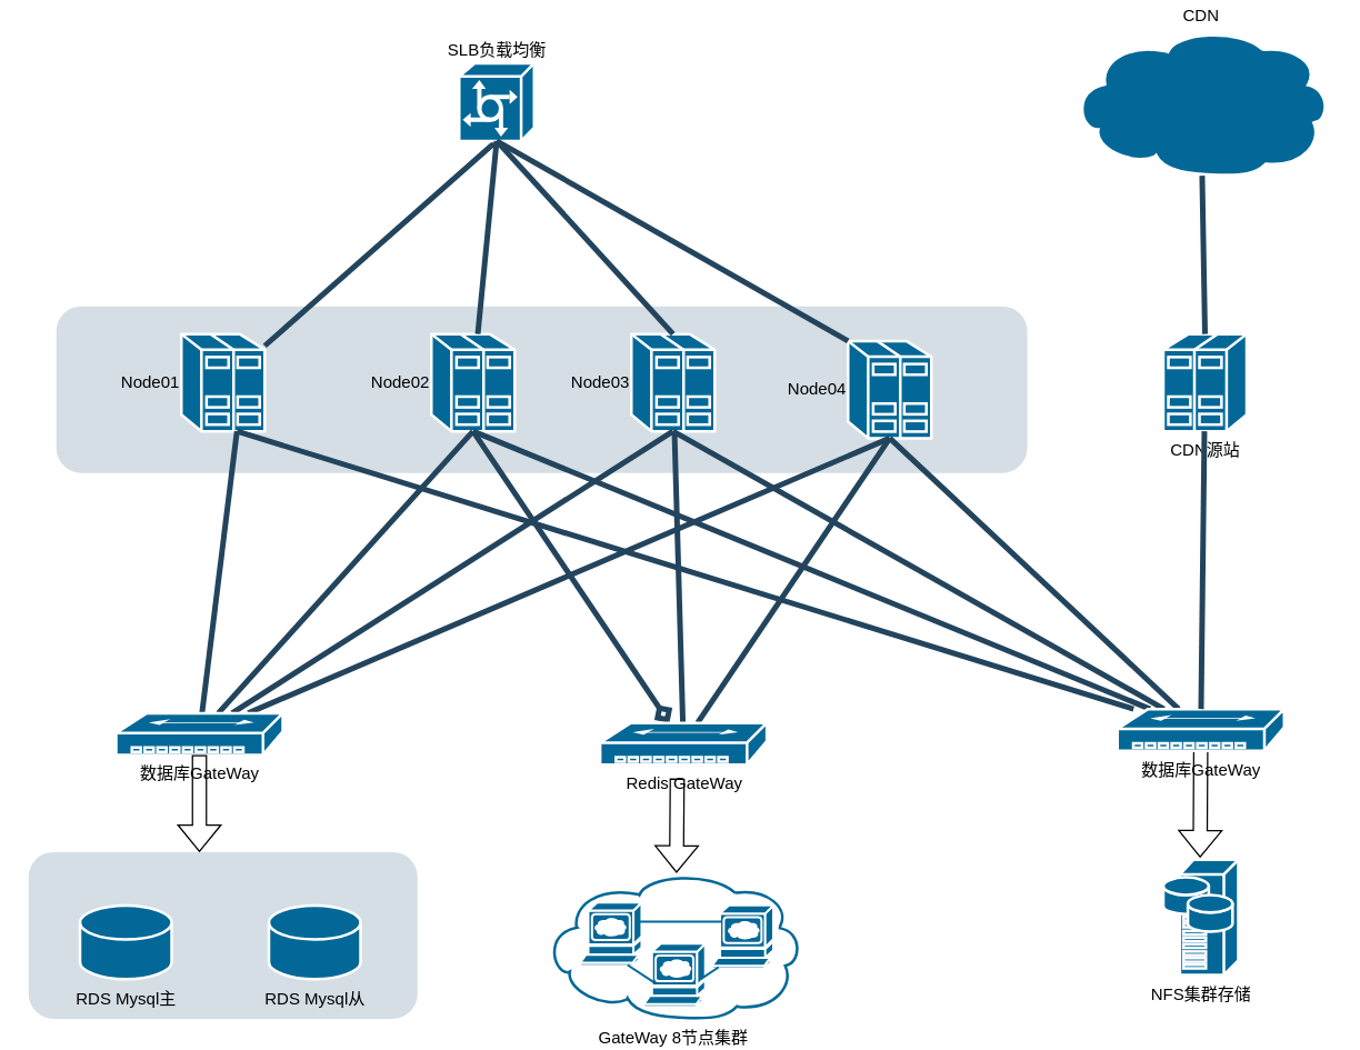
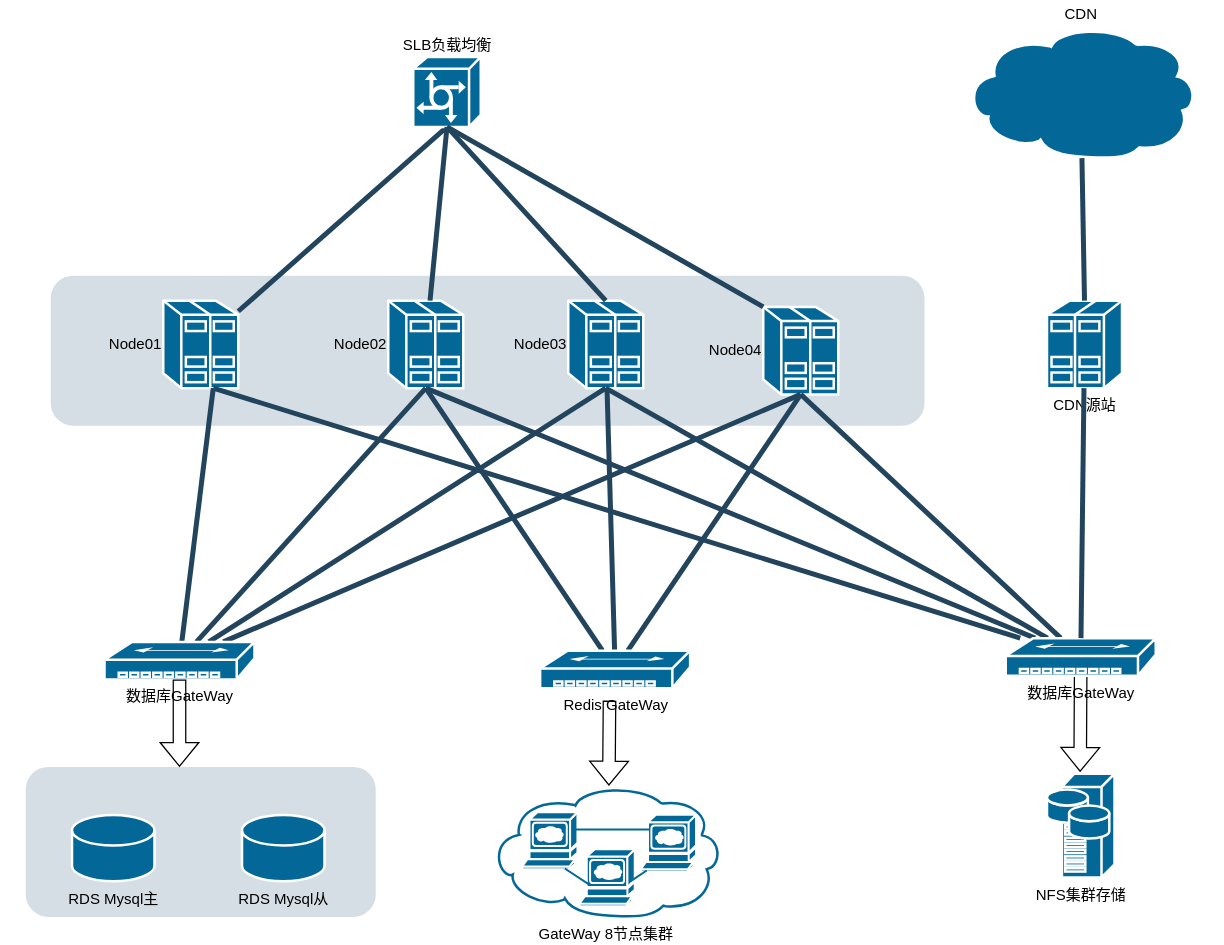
- <mxCell id="17" style="edgeStyle=none;rounded=1;html=1;strokeColor=#23445D;endArrow=diamond;endFill=0;strokeWidth=4;exitX=0.5;exitY=1;exitDx=0;exitDy=0;exitPerimeter=0;" parent="1" source="7" target="24" edge="1"><mxGeometry relative="1" as="geometry"><mxPoint x="447" y="300" as="sourcePoint" /><mxPoint x="662.936" y="550" as="targetPoint" /></mxGeometry></mxCell>
+ <mxCell id="17" style="edgeStyle=none;rounded=1;html=1;strokeColor=#23445D;endArrow=none;endFill=0;strokeWidth=4;exitX=0.5;exitY=1;exitDx=0;exitDy=0;exitPerimeter=0;" parent="1" source="7" target="24" edge="1"><mxGeometry relative="1" as="geometry"><mxPoint x="447" y="300" as="sourcePoint" /><mxPoint x="662.936" y="550" as="targetPoint" /></mxGeometry></mxCell>
